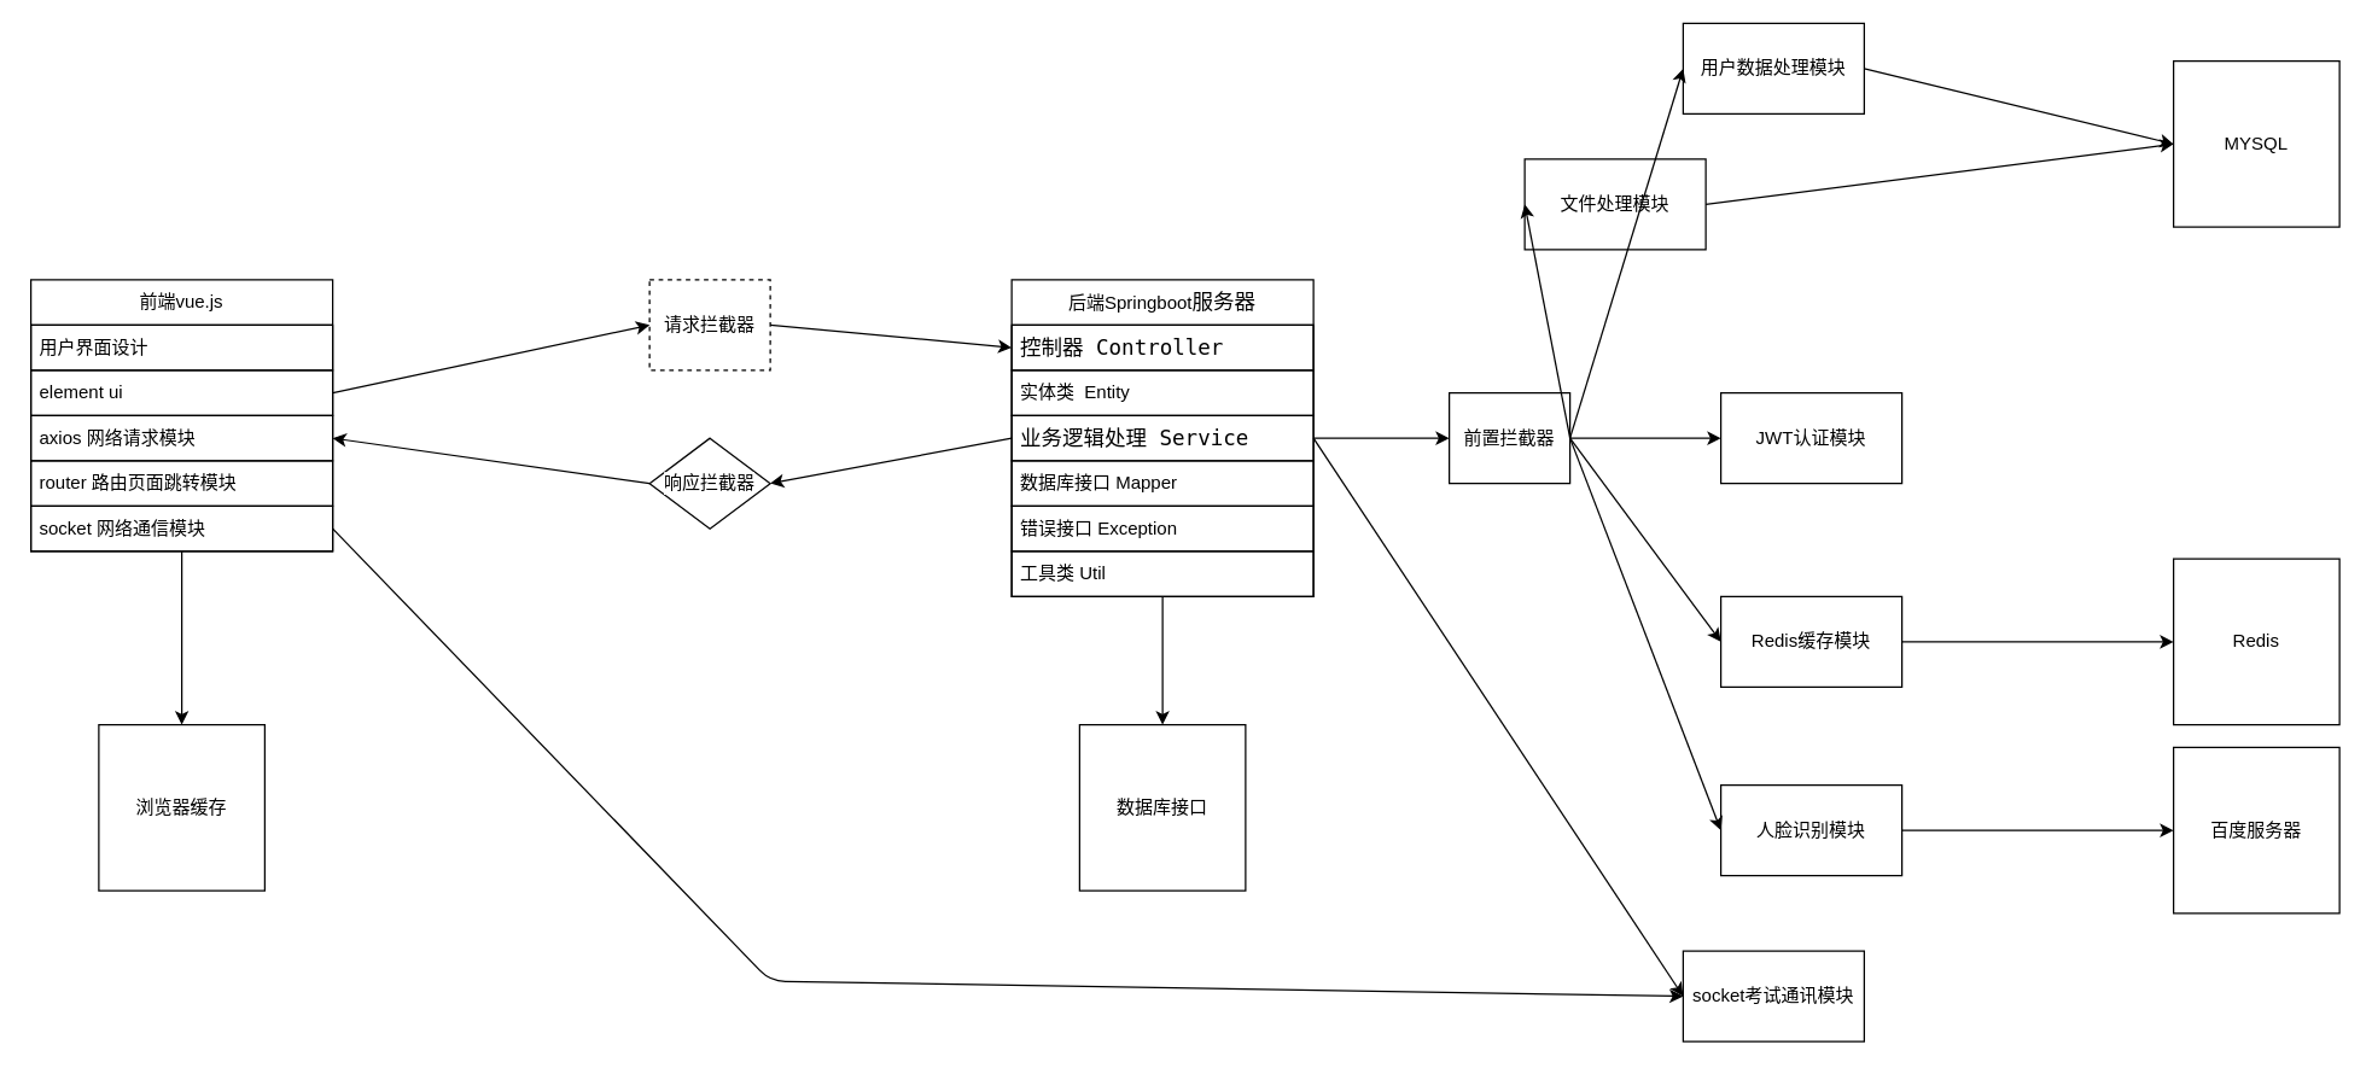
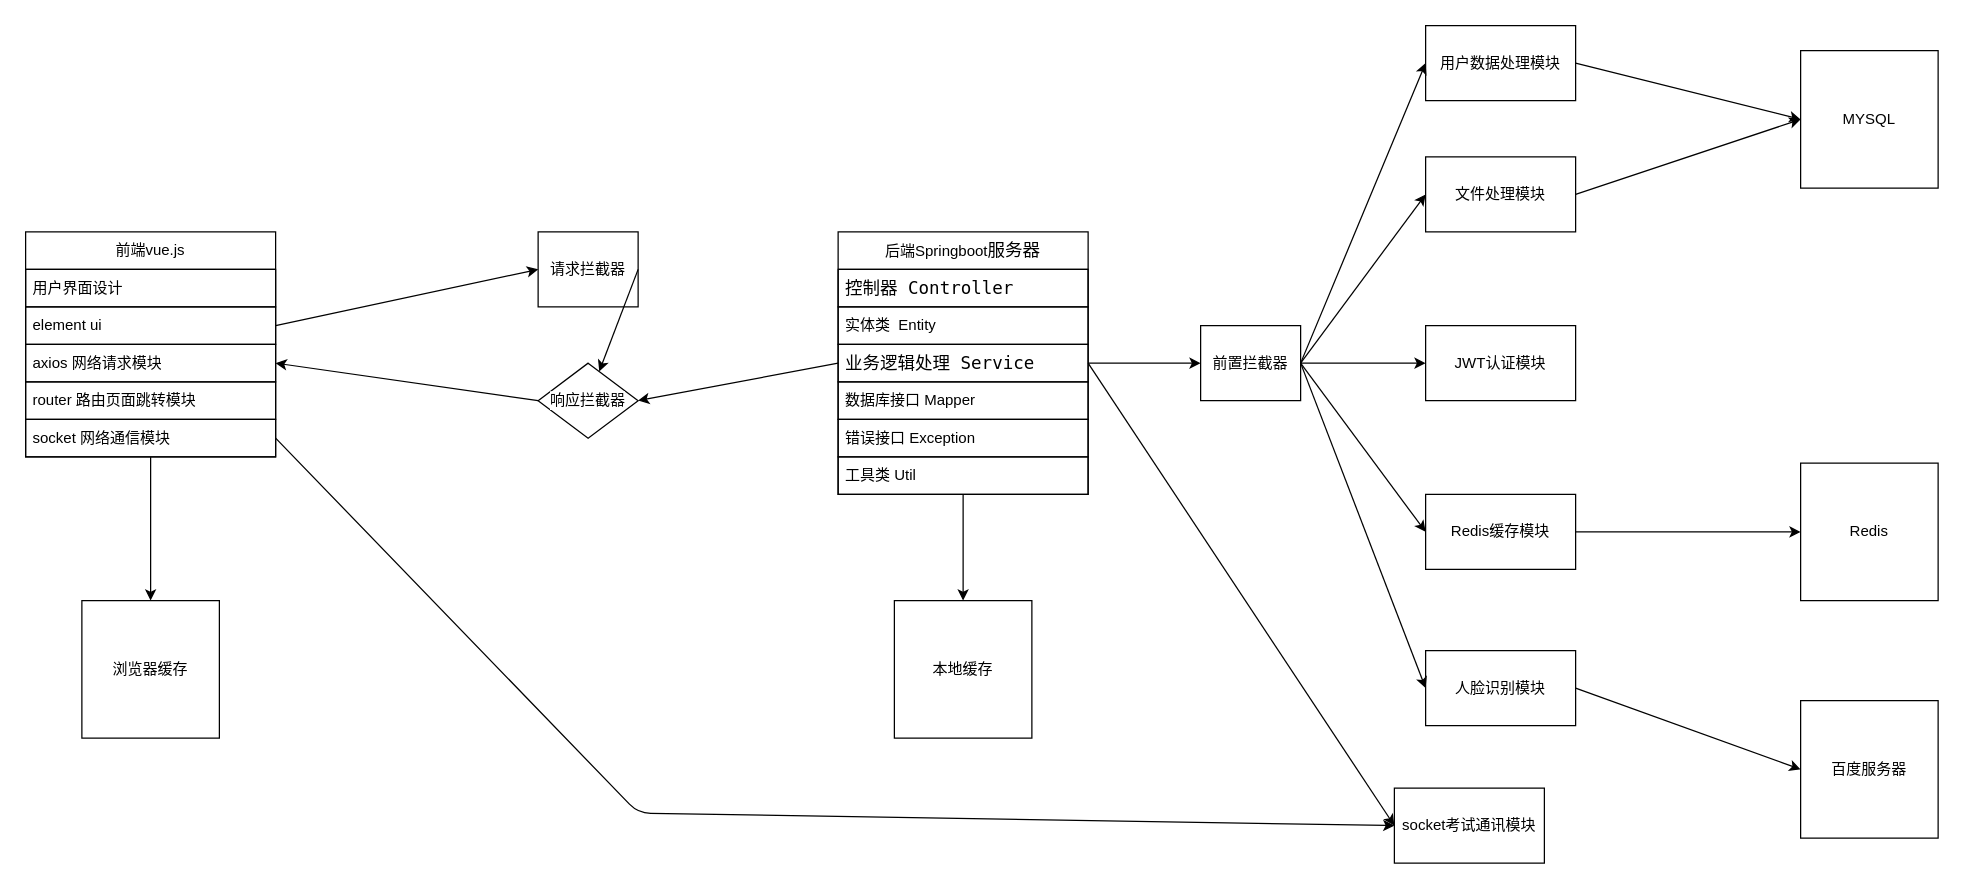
- <mxCell id="19" value="用户数据处理模块" style="rounded=0;whiteSpace=wrap;html=1;flipV=1;labelBorderColor=none;labelBackgroundColor=#FFFFFF;fillColor=none;strokeColor=#000000;fontColor=#000000;" vertex="1" parent="1"><mxGeometry x="1115" y="15" width="120" height="60" as="geometry" /></mxCell>
+ <mxCell id="19" value="用户数据处理模块" style="rounded=0;whiteSpace=wrap;html=1;flipV=1;labelBorderColor=none;labelBackgroundColor=#FFFFFF;fillColor=none;strokeColor=#000000;fontColor=#000000;" vertex="1" parent="1"><mxGeometry x="1140" y="20" width="120" height="60" as="geometry" /></mxCell>
- <mxCell id="23" value="文件处理模块" style="rounded=0;whiteSpace=wrap;html=1;flipV=1;labelBorderColor=none;labelBackgroundColor=#FFFFFF;fillColor=none;strokeColor=#000000;fontColor=#000000;" vertex="1" parent="1"><mxGeometry x="1010" y="105" width="120" height="60" as="geometry" /></mxCell>
+ <mxCell id="23" value="文件处理模块" style="rounded=0;whiteSpace=wrap;html=1;flipV=1;labelBorderColor=none;labelBackgroundColor=#FFFFFF;fillColor=none;strokeColor=#000000;fontColor=#000000;" vertex="1" parent="1"><mxGeometry x="1140" y="125" width="120" height="60" as="geometry" /></mxCell>
- <mxCell id="35" value="请求拦截器" style="rounded=0;whiteSpace=wrap;html=1;labelBorderColor=none;labelBackgroundColor=#FFFFFF;fillColor=none;strokeColor=#000000;fontColor=#000000;dashed=1;" vertex="1" parent="1"><mxGeometry x="430" y="185" width="80" height="60" as="geometry" /></mxCell>
+ <mxCell id="35" value="请求拦截器" style="rounded=0;whiteSpace=wrap;html=1;labelBorderColor=none;labelBackgroundColor=#FFFFFF;fillColor=none;strokeColor=#000000;fontColor=#000000;" vertex="1" parent="1"><mxGeometry x="430" y="185" width="80" height="60" as="geometry" /></mxCell>
- <mxCell id="34" style="edgeStyle=none;html=1;exitX=1;exitY=0.5;exitDx=0;exitDy=0;entryX=0;entryY=0.5;entryDx=0;entryDy=0;fontColor=#000000;labelBorderColor=none;labelBackgroundColor=#FFFFFF;fillColor=none;strokeColor=#000000;" edge="1" parent="1" source="35" target="11"><mxGeometry relative="1" as="geometry" /></mxCell>
+ <mxCell id="34" style="edgeStyle=none;html=1;exitX=1;exitY=0.5;exitDx=0;exitDy=0;fontColor=#000000;labelBorderColor=none;labelBackgroundColor=#FFFFFF;fillColor=none;strokeColor=#000000;" edge="1" parent="1" source="35" target="37"><mxGeometry relative="1" as="geometry" /></mxCell>
- <mxCell id="40" value="数据库接口" style="whiteSpace=wrap;html=1;aspect=fixed;labelBorderColor=none;labelBackgroundColor=#FFFFFF;fillColor=none;strokeColor=#000000;fontColor=#000000;" vertex="1" parent="1"><mxGeometry x="715" y="480" width="110" height="110" as="geometry" /></mxCell>
+ <mxCell id="40" value="本地缓存" style="whiteSpace=wrap;html=1;aspect=fixed;labelBorderColor=none;labelBackgroundColor=#FFFFFF;fillColor=none;strokeColor=#000000;fontColor=#000000;" vertex="1" parent="1"><mxGeometry x="715" y="480" width="110" height="110" as="geometry" /></mxCell>
- <mxCell id="39" value="百度服务器" style="whiteSpace=wrap;html=1;aspect=fixed;labelBorderColor=none;labelBackgroundColor=#FFFFFF;fillColor=none;strokeColor=#000000;fontColor=#000000;" vertex="1" parent="1"><mxGeometry x="1440" y="495" width="110" height="110" as="geometry" /></mxCell>
+ <mxCell id="39" value="百度服务器" style="whiteSpace=wrap;html=1;aspect=fixed;labelBorderColor=none;labelBackgroundColor=#FFFFFF;fillColor=none;strokeColor=#000000;fontColor=#000000;" vertex="1" parent="1"><mxGeometry x="1440" y="560" width="110" height="110" as="geometry" /></mxCell>
